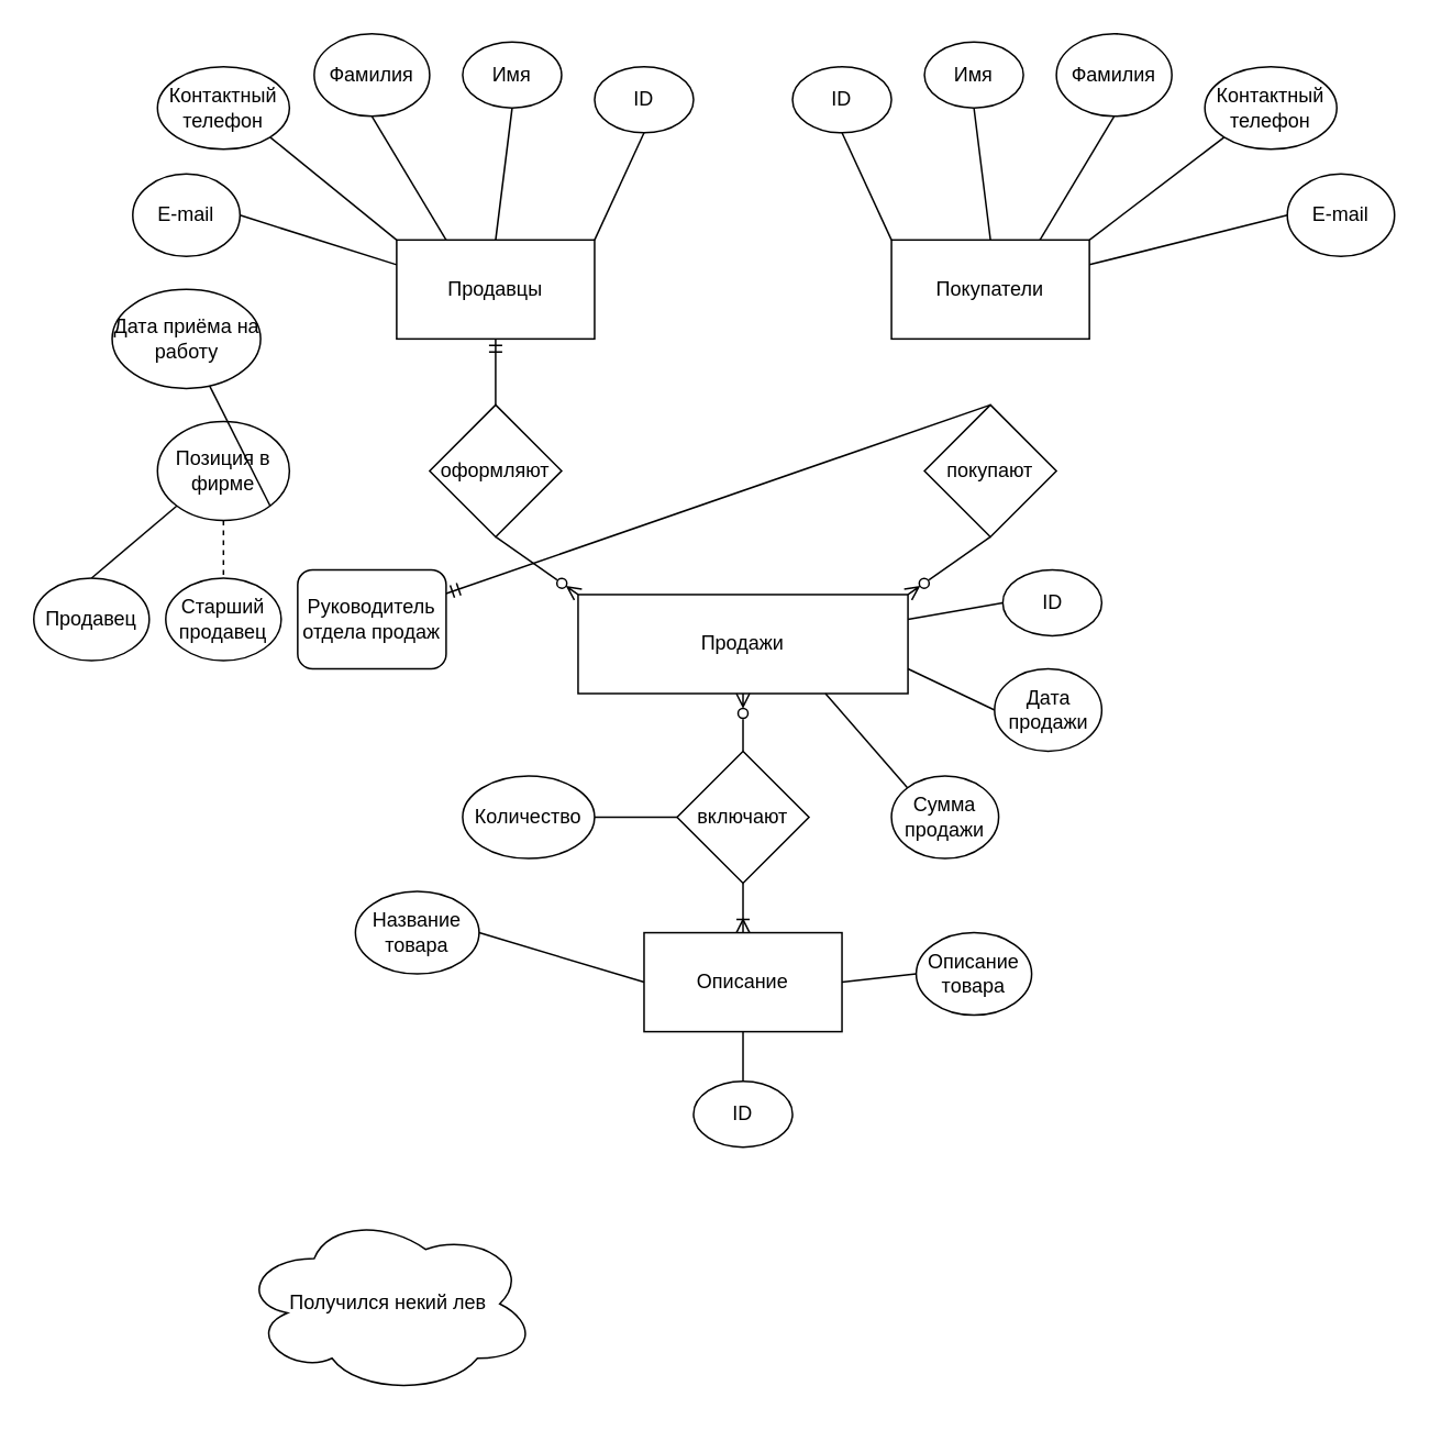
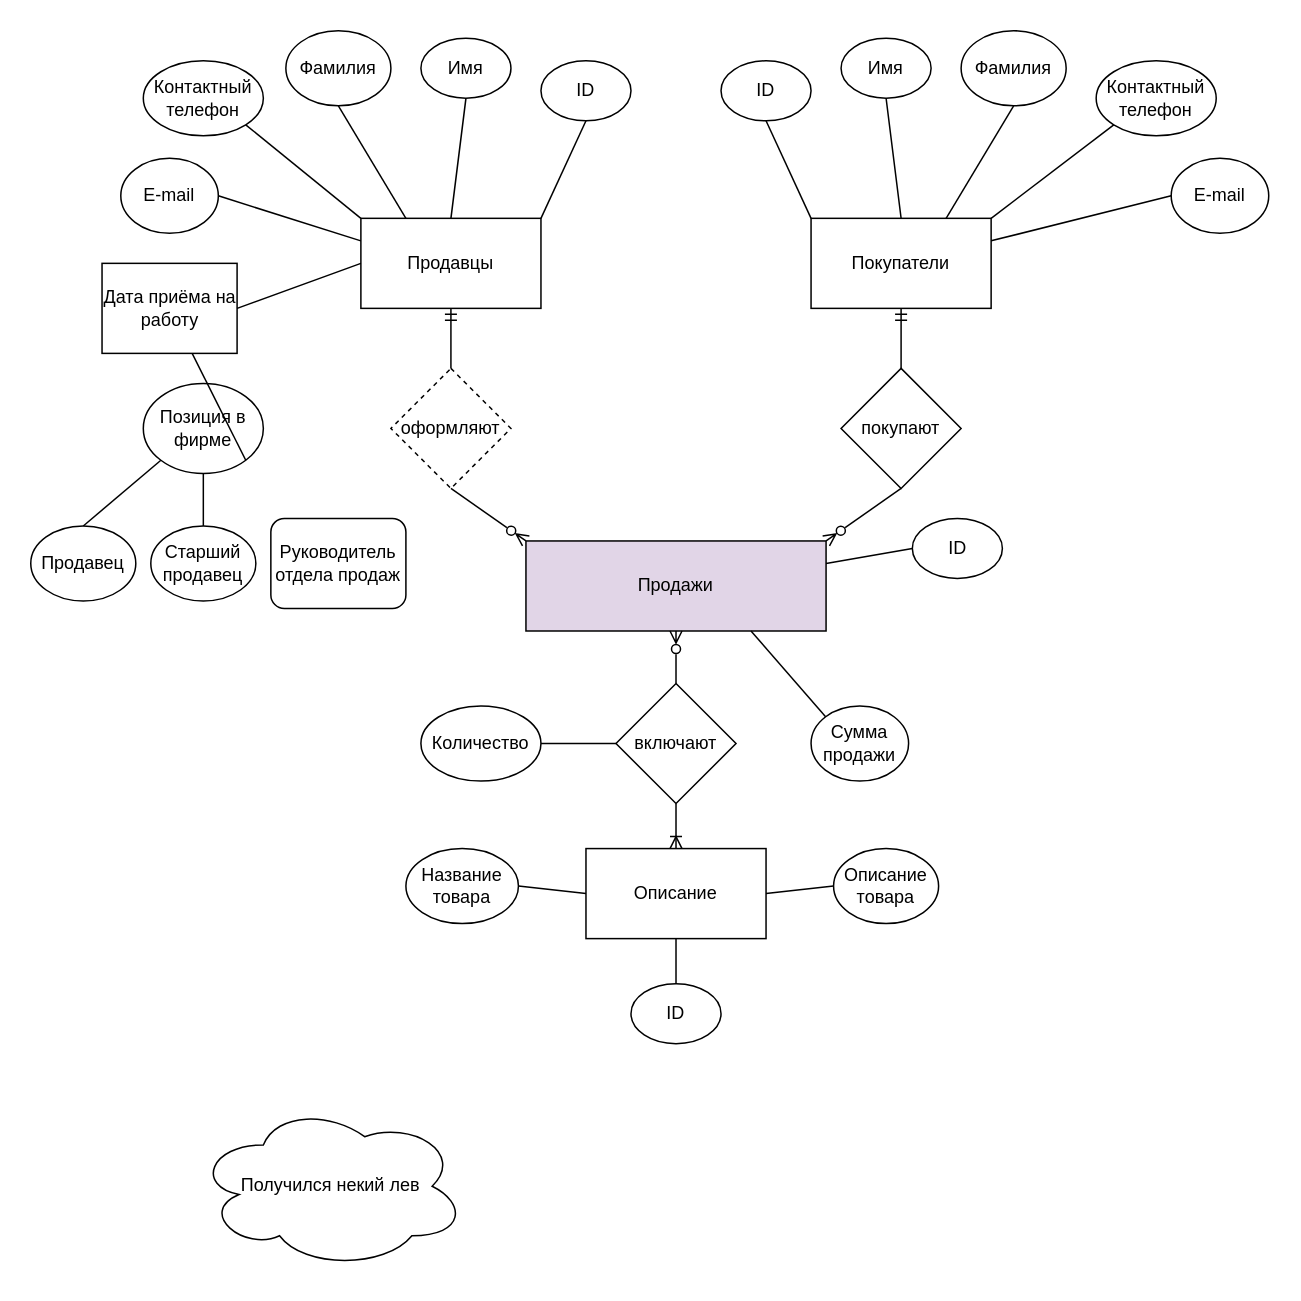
+ <mxCell id="36" value="" style="endArrow=none;html=1;rounded=0;exitX=1;exitY=0.5;exitDx=0;exitDy=0;entryX=0;entryY=0.5;entryDx=0;entryDy=0;" edge="1" parent="1" source="21" target="2"><mxGeometry width="50" height="50" relative="1" as="geometry"><mxPoint x="490" y="265" as="sourcePoint" /><mxPoint x="540" y="215" as="targetPoint" /></mxGeometry></mxCell>
- <mxCell id="21" value="Дата приёма на работу" style="ellipse;whiteSpace=wrap;html=1;" vertex="1" parent="1"><mxGeometry x="67.5" y="175" width="90" height="60" as="geometry" /></mxCell>
+ <mxCell id="21" value="Дата приёма на работу" style="whiteSpace=wrap;html=1;rounded=0;" vertex="1" parent="1"><mxGeometry x="67.5" y="175" width="90" height="60" as="geometry" /></mxCell>
- <mxCell id="6" value="оформляют" style="rhombus;whiteSpace=wrap;html=1;" vertex="1" parent="1"><mxGeometry x="260" y="245" width="80" height="80" as="geometry" /></mxCell>
+ <mxCell id="6" value="оформляют" style="rhombus;whiteSpace=wrap;html=1;dashed=1;" vertex="1" parent="1"><mxGeometry x="260" y="245" width="80" height="80" as="geometry" /></mxCell>
- <mxCell id="10" value="" style="endArrow=ERmandOne;html=1;rounded=0;exitX=0.5;exitY=0;exitDx=0;exitDy=0;endFill=0;" edge="1" parent="1" source="7" target="25"><mxGeometry width="50" height="50" relative="1" as="geometry"><mxPoint x="440" y="175" as="sourcePoint" /><mxPoint x="490" y="125" as="targetPoint" /></mxGeometry></mxCell>
+ <mxCell id="10" value="" style="endArrow=ERmandOne;html=1;rounded=0;entryX=0.5;entryY=1;entryDx=0;entryDy=0;exitX=0.5;exitY=0;exitDx=0;exitDy=0;endFill=0;" edge="1" parent="1" source="7" target="3"><mxGeometry width="50" height="50" relative="1" as="geometry"><mxPoint x="440" y="175" as="sourcePoint" /><mxPoint x="490" y="125" as="targetPoint" /></mxGeometry></mxCell>
- <mxCell id="43" value="" style="endArrow=none;html=1;rounded=0;exitX=0.5;exitY=1;exitDx=0;exitDy=0;entryX=0.5;entryY=0;entryDx=0;entryDy=0;dashed=1;" edge="1" parent="1" source="22" target="24"><mxGeometry width="50" height="50" relative="1" as="geometry"><mxPoint x="490" y="265" as="sourcePoint" /><mxPoint x="540" y="215" as="targetPoint" /></mxGeometry></mxCell>
+ <mxCell id="43" value="" style="endArrow=none;html=1;rounded=0;exitX=0.5;exitY=1;exitDx=0;exitDy=0;entryX=0.5;entryY=0;entryDx=0;entryDy=0;" edge="1" parent="1" source="22" target="24"><mxGeometry width="50" height="50" relative="1" as="geometry"><mxPoint x="490" y="265" as="sourcePoint" /><mxPoint x="540" y="215" as="targetPoint" /></mxGeometry></mxCell>
- <mxCell id="4" value="Продажи" style="rounded=0;whiteSpace=wrap;html=1;" vertex="1" parent="1"><mxGeometry x="350" y="360" width="200" height="60" as="geometry" /></mxCell>
+ <mxCell id="4" value="Продажи" style="rounded=0;whiteSpace=wrap;html=1;fillColor=#e1d5e7;" vertex="1" parent="1"><mxGeometry x="350" y="360" width="200" height="60" as="geometry" /></mxCell>
- <mxCell id="49" value="" style="endArrow=none;html=1;rounded=0;entryX=0;entryY=0.5;entryDx=0;entryDy=0;exitX=1;exitY=0.75;exitDx=0;exitDy=0;" edge="1" parent="1" source="4" target="45"><mxGeometry width="50" height="50" relative="1" as="geometry"><mxPoint x="490" y="335" as="sourcePoint" /><mxPoint x="540" y="285" as="targetPoint" /></mxGeometry></mxCell>
- <mxCell id="45" value="Дата продажи" style="ellipse;whiteSpace=wrap;html=1;" vertex="1" parent="1"><mxGeometry x="602.5" y="405" width="65" height="50" as="geometry" /></mxCell>
- <mxCell id="52" value="Название товара" style="ellipse;whiteSpace=wrap;html=1;" vertex="1" parent="1"><mxGeometry x="215" y="540" width="75" height="50" as="geometry" /></mxCell>
+ <mxCell id="52" value="Название товара" style="ellipse;whiteSpace=wrap;html=1;" vertex="1" parent="1"><mxGeometry x="270" y="565" width="75" height="50" as="geometry" /></mxCell>
- <mxCell id="57" value="Получился некий лев" style="ellipse;shape=cloud;whiteSpace=wrap;html=1;" vertex="1" parent="1"><mxGeometry x="145" y="735" width="180" height="110" as="geometry" /></mxCell>
+ <mxCell id="57" value="Получился некий лев" style="ellipse;shape=cloud;whiteSpace=wrap;html=1;" vertex="1" parent="1"><mxGeometry x="130" y="735" width="180" height="110" as="geometry" /></mxCell>
